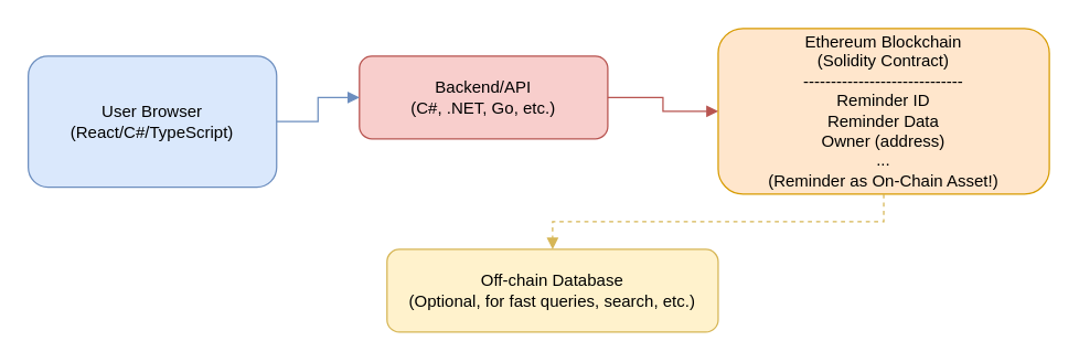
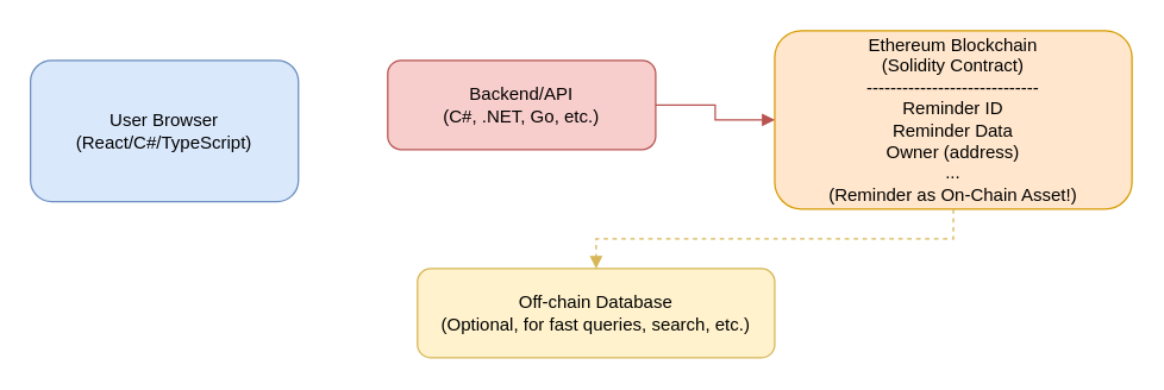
- <mxCell id="6" style="edgeStyle=orthogonalEdgeStyle;rounded=0;orthogonalLoop=1;jettySize=auto;html=1;endArrow=block;strokeColor=#6c8ebf;" edge="1" parent="1" source="2" target="3"><mxGeometry relative="1" as="geometry" /></mxCell>
